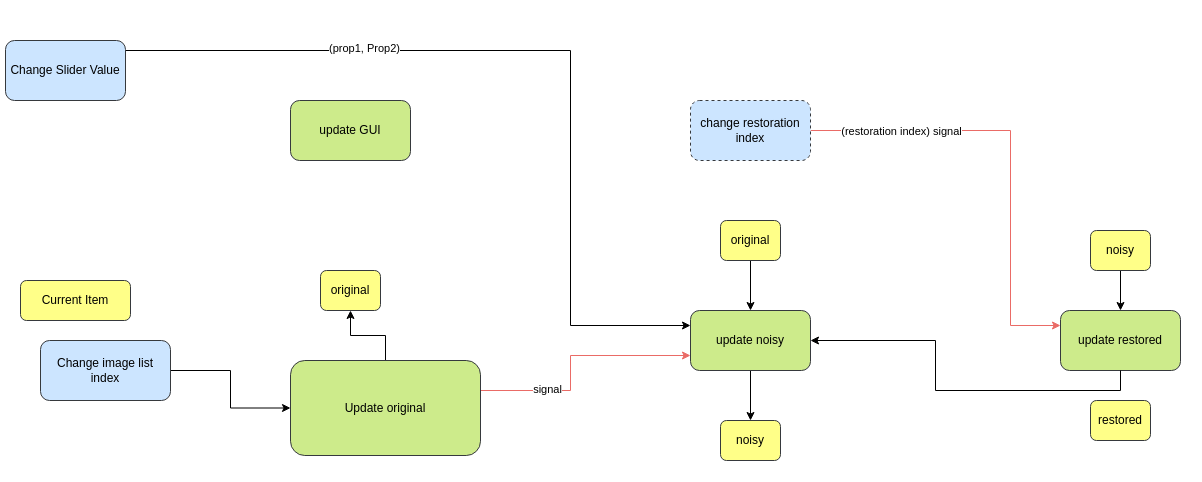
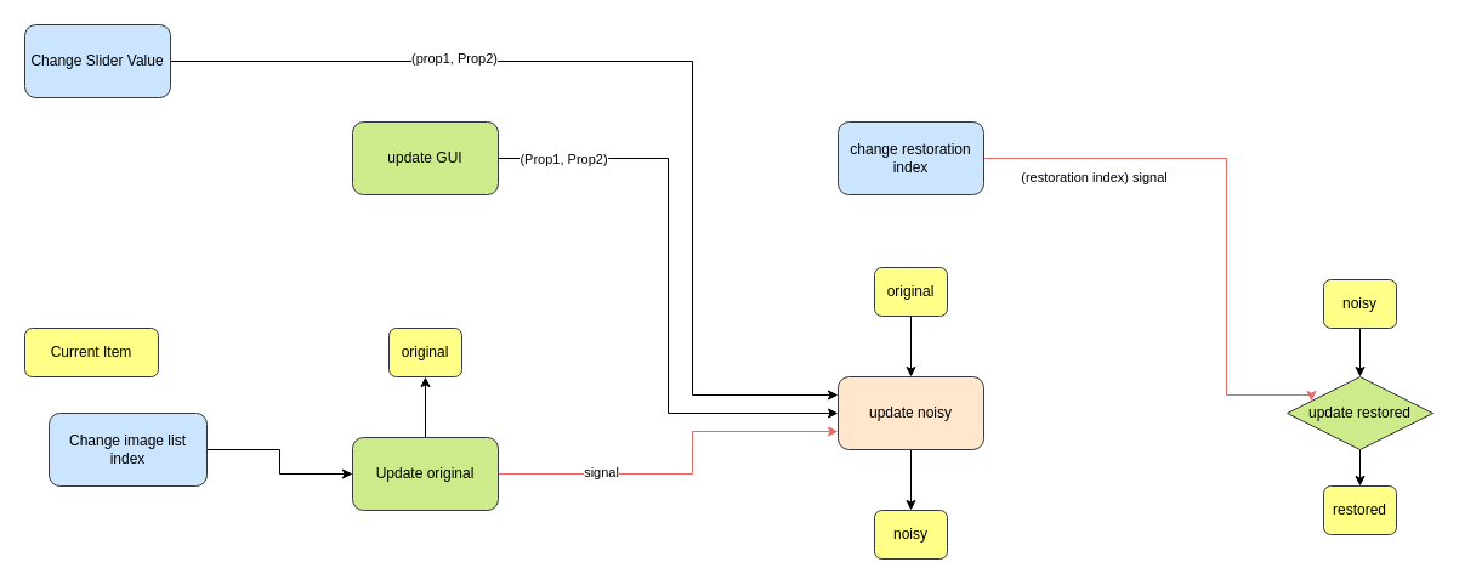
- <mxCell id="28" value="Change Slider Value" style="rounded=1;whiteSpace=wrap;html=1;fillColor=#cce5ff;strokeColor=#36393d;" vertex="1" parent="1"><mxGeometry x="5" y="40" width="120" height="60" as="geometry" /></mxCell>
+ <mxCell id="28" value="Change Slider Value" style="rounded=1;whiteSpace=wrap;html=1;fillColor=#cce5ff;strokeColor=#36393d;" vertex="1" parent="1"><mxGeometry x="20" y="20" width="120" height="60" as="geometry" /></mxCell>
- <mxCell id="8" value="change restoration index" style="rounded=1;whiteSpace=wrap;html=1;fillColor=#cce5ff;strokeColor=#36393d;dashed=1;" vertex="1" parent="1"><mxGeometry x="690" y="100" width="120" height="60" as="geometry" /></mxCell>
+ <mxCell id="8" value="change restoration index" style="rounded=1;whiteSpace=wrap;html=1;fillColor=#cce5ff;strokeColor=#36393d;" vertex="1" parent="1"><mxGeometry x="690" y="100" width="120" height="60" as="geometry" /></mxCell>
+ <mxCell id="23" style="edgeStyle=orthogonalEdgeStyle;rounded=0;orthogonalLoop=1;jettySize=auto;html=1;entryX=0;entryY=0.5;entryDx=0;entryDy=0;strokeColor=#000000;" edge="1" parent="1" source="25" target="4"><mxGeometry relative="1" as="geometry" /></mxCell>
+ <mxCell id="24" value="(Prop1, Prop2)" style="edgeLabel;html=1;align=center;verticalAlign=middle;resizable=0;points=[];" vertex="1" connectable="0" parent="23"><mxGeometry x="-0.783" relative="1" as="geometry"><mxPoint as="offset" /></mxGeometry></mxCell>
- <mxCell id="22" value="Current Item" style="rounded=1;whiteSpace=wrap;html=1;fillColor=#ffff88;strokeColor=#36393d;" vertex="1" parent="1"><mxGeometry x="20" y="280" width="110" height="40" as="geometry" /></mxCell>
+ <mxCell id="22" value="Current Item" style="rounded=1;whiteSpace=wrap;html=1;fillColor=#ffff88;strokeColor=#36393d;" vertex="1" parent="1"><mxGeometry x="20" y="270" width="110" height="40" as="geometry" /></mxCell>
- <mxCell id="4" value="update noisy" style="rounded=1;whiteSpace=wrap;html=1;fillColor=#cdeb8b;strokeColor=#36393d;" vertex="1" parent="1"><mxGeometry x="690" y="310" width="120" height="60" as="geometry" /></mxCell>
+ <mxCell id="4" value="update noisy" style="rounded=1;whiteSpace=wrap;html=1;fillColor=#ffe6cc;strokeColor=#36393d;" vertex="1" parent="1"><mxGeometry x="690" y="310" width="120" height="60" as="geometry" /></mxCell>
- <mxCell id="5" value="update restored" style="rounded=1;whiteSpace=wrap;html=1;fillColor=#cdeb8b;strokeColor=#36393d;" vertex="1" parent="1"><mxGeometry x="1060" y="310" width="120" height="60" as="geometry" /></mxCell>
+ <mxCell id="5" value="update restored" style="rhombus;whiteSpace=wrap;html=1;fillColor=#cdeb8b;strokeColor=#36393d;" vertex="1" parent="1"><mxGeometry x="1060" y="310" width="120" height="60" as="geometry" /></mxCell>
- <mxCell id="12" style="edgeStyle=orthogonalEdgeStyle;rounded=0;orthogonalLoop=1;jettySize=auto;html=1;strokeColor=#000000;exitX=0.5;exitY=1;exitDx=0;exitDy=0;" edge="1" target="4" parent="1" source="5"><mxGeometry relative="1" as="geometry"><mxPoint x="1150" y="310" as="sourcePoint" /></mxGeometry></mxCell>
+ <mxCell id="12" style="edgeStyle=orthogonalEdgeStyle;rounded=0;orthogonalLoop=1;jettySize=auto;html=1;entryX=0.5;entryY=1;entryDx=0;entryDy=0;strokeColor=#000000;exitX=0.5;exitY=1;exitDx=0;exitDy=0;" edge="1" target="15" parent="1" source="5"><mxGeometry relative="1" as="geometry"><mxPoint x="1150" y="310" as="sourcePoint" /></mxGeometry></mxCell>
- <mxCell id="21" value="Update original" style="rounded=1;whiteSpace=wrap;html=1;fillColor=#cdeb8b;strokeColor=#36393d;" vertex="1" parent="1"><mxGeometry x="290" y="360" width="190" height="95" as="geometry" /></mxCell>
+ <mxCell id="21" value="Update original" style="rounded=1;whiteSpace=wrap;html=1;fillColor=#cdeb8b;strokeColor=#36393d;" vertex="1" parent="1"><mxGeometry x="290" y="360" width="120" height="60" as="geometry" /></mxCell>
